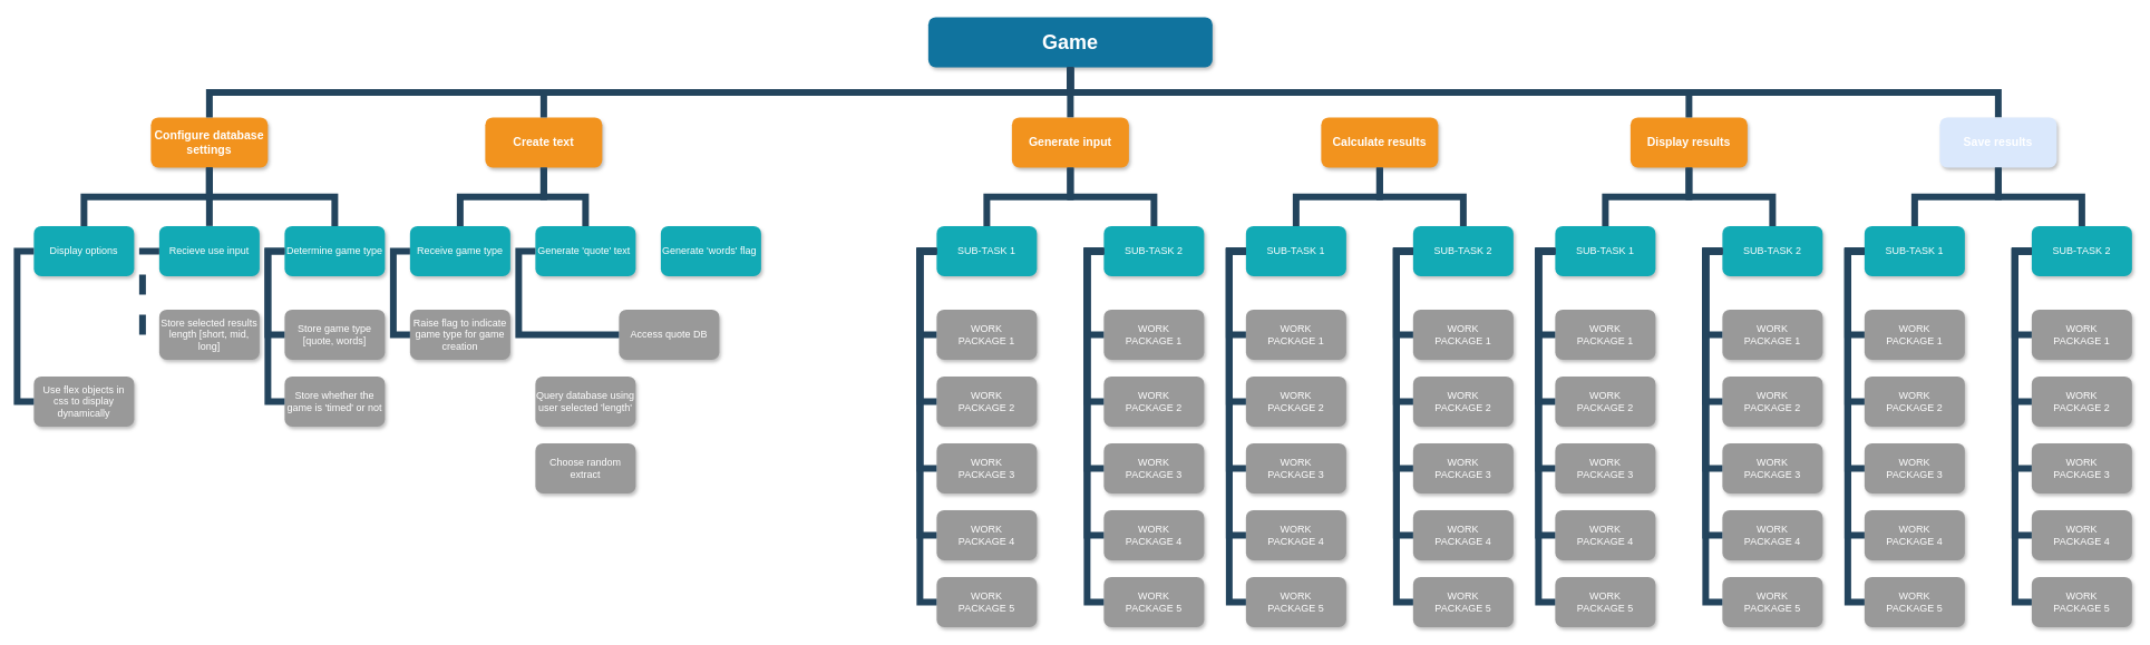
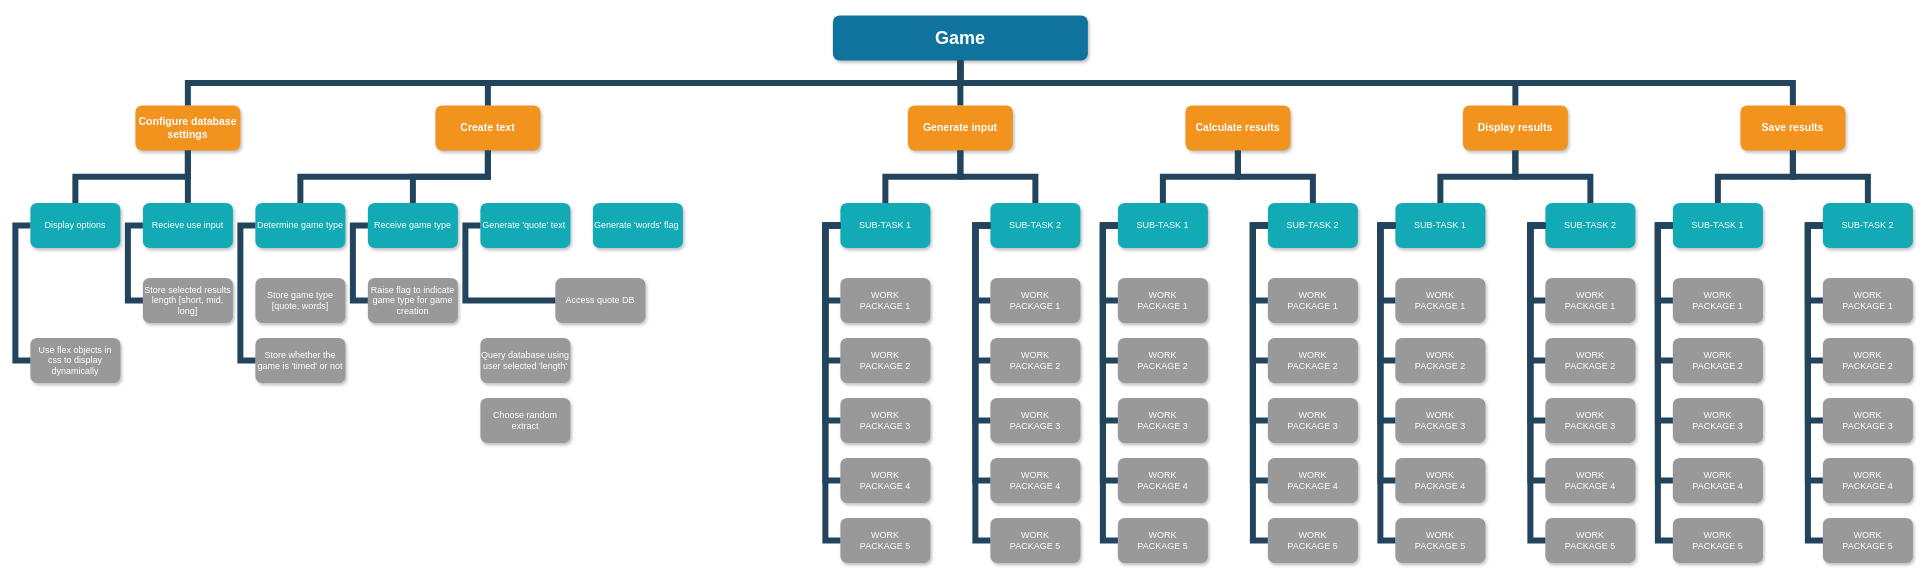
- <mxCell id="102" value="Save results" style="whiteSpace=wrap;rounded=1;fillColor=#dae8fc;strokeColor=none;shadow=1;fontColor=#FFFFFF;fontStyle=1;fontSize=14;" vertex="1" parent="1"><mxGeometry x="2320" y="140" width="140" height="60" as="geometry" /></mxCell>
+ <mxCell id="102" value="Save results" style="whiteSpace=wrap;rounded=1;fillColor=#F2931E;strokeColor=none;shadow=1;fontColor=#FFFFFF;fontStyle=1;fontSize=14" vertex="1" parent="1"><mxGeometry x="2320" y="140" width="140" height="60" as="geometry" /></mxCell>
- <mxCell id="131" value="" style="edgeStyle=elbowEdgeStyle;elbow=vertical;rounded=0;fontColor=#000000;endArrow=none;endFill=0;strokeWidth=8;strokeColor=#23445D;entryX=0.5;entryY=0;entryDx=0;entryDy=0;exitX=0.5;exitY=1;exitDx=0;exitDy=0;" edge="1" parent="1" source="3" target="127"><mxGeometry width="100" height="100" relative="1" as="geometry"><mxPoint x="470" y="170" as="sourcePoint" /><mxPoint x="550" y="240" as="targetPoint" /><Array as="points" /></mxGeometry></mxCell>
- <mxCell id="22" value="" style="edgeStyle=elbowEdgeStyle;elbow=vertical;rounded=0;fontColor=#000000;endArrow=none;endFill=0;strokeWidth=8;strokeColor=#23445D;" parent="1" source="4" target="13" edge="1"><mxGeometry width="100" height="100" relative="1" as="geometry"><mxPoint x="290" y="210" as="sourcePoint" /><mxPoint x="390" y="280" as="targetPoint" /></mxGeometry></mxCell>
+ <mxCell id="22" value="" style="edgeStyle=elbowEdgeStyle;elbow=vertical;rounded=0;fontColor=#000000;endArrow=none;endFill=0;strokeWidth=8;strokeColor=#23445D;" parent="1" source="4" target="127" edge="1"><mxGeometry width="100" height="100" relative="1" as="geometry"><mxPoint x="290" y="210" as="sourcePoint" /><mxPoint x="390" y="280" as="targetPoint" /></mxGeometry></mxCell>
- <mxCell id="129" value="" style="edgeStyle=elbowEdgeStyle;elbow=vertical;rounded=0;fontColor=#000000;endArrow=none;endFill=0;strokeWidth=8;strokeColor=#23445D;entryX=0;entryY=0.5;entryDx=0;entryDy=0;exitX=0;exitY=0.5;exitDx=0;exitDy=0;dashed=1;" edge="1" parent="1" source="9" target="128"><mxGeometry width="100" height="100" relative="1" as="geometry"><mxPoint x="230" y="260" as="sourcePoint" /><mxPoint y="330" as="targetPoint" x="310" /><Array as="points"><mxPoint x="170" y="350" /></Array></mxGeometry></mxCell>
+ <mxCell id="129" value="" style="edgeStyle=elbowEdgeStyle;elbow=vertical;rounded=0;fontColor=#000000;endArrow=none;endFill=0;strokeWidth=8;strokeColor=#23445D;entryX=0;entryY=0.5;entryDx=0;entryDy=0;exitX=0;exitY=0.5;exitDx=0;exitDy=0;" edge="1" parent="1" source="9" target="128"><mxGeometry width="100" height="100" relative="1" as="geometry"><mxPoint x="230" y="260" as="sourcePoint" /><mxPoint y="330" as="targetPoint" x="310" /><Array as="points"><mxPoint x="170" y="350" /></Array></mxGeometry></mxCell>
- <mxCell id="130" value="" style="edgeStyle=elbowEdgeStyle;elbow=vertical;rounded=0;fontColor=#000000;endArrow=none;endFill=0;strokeWidth=8;strokeColor=#23445D;entryX=0;entryY=0.5;entryDx=0;entryDy=0;exitX=0;exitY=0.5;exitDx=0;exitDy=0;" edge="1" parent="1" source="127" target="11"><mxGeometry width="100" height="100" relative="1" as="geometry"><mxPoint x="260" y="290" as="sourcePoint" /><mxPoint x="340" y="360" as="targetPoint" /><Array as="points"><mxPoint x="320" y="350" /></Array></mxGeometry></mxCell>
